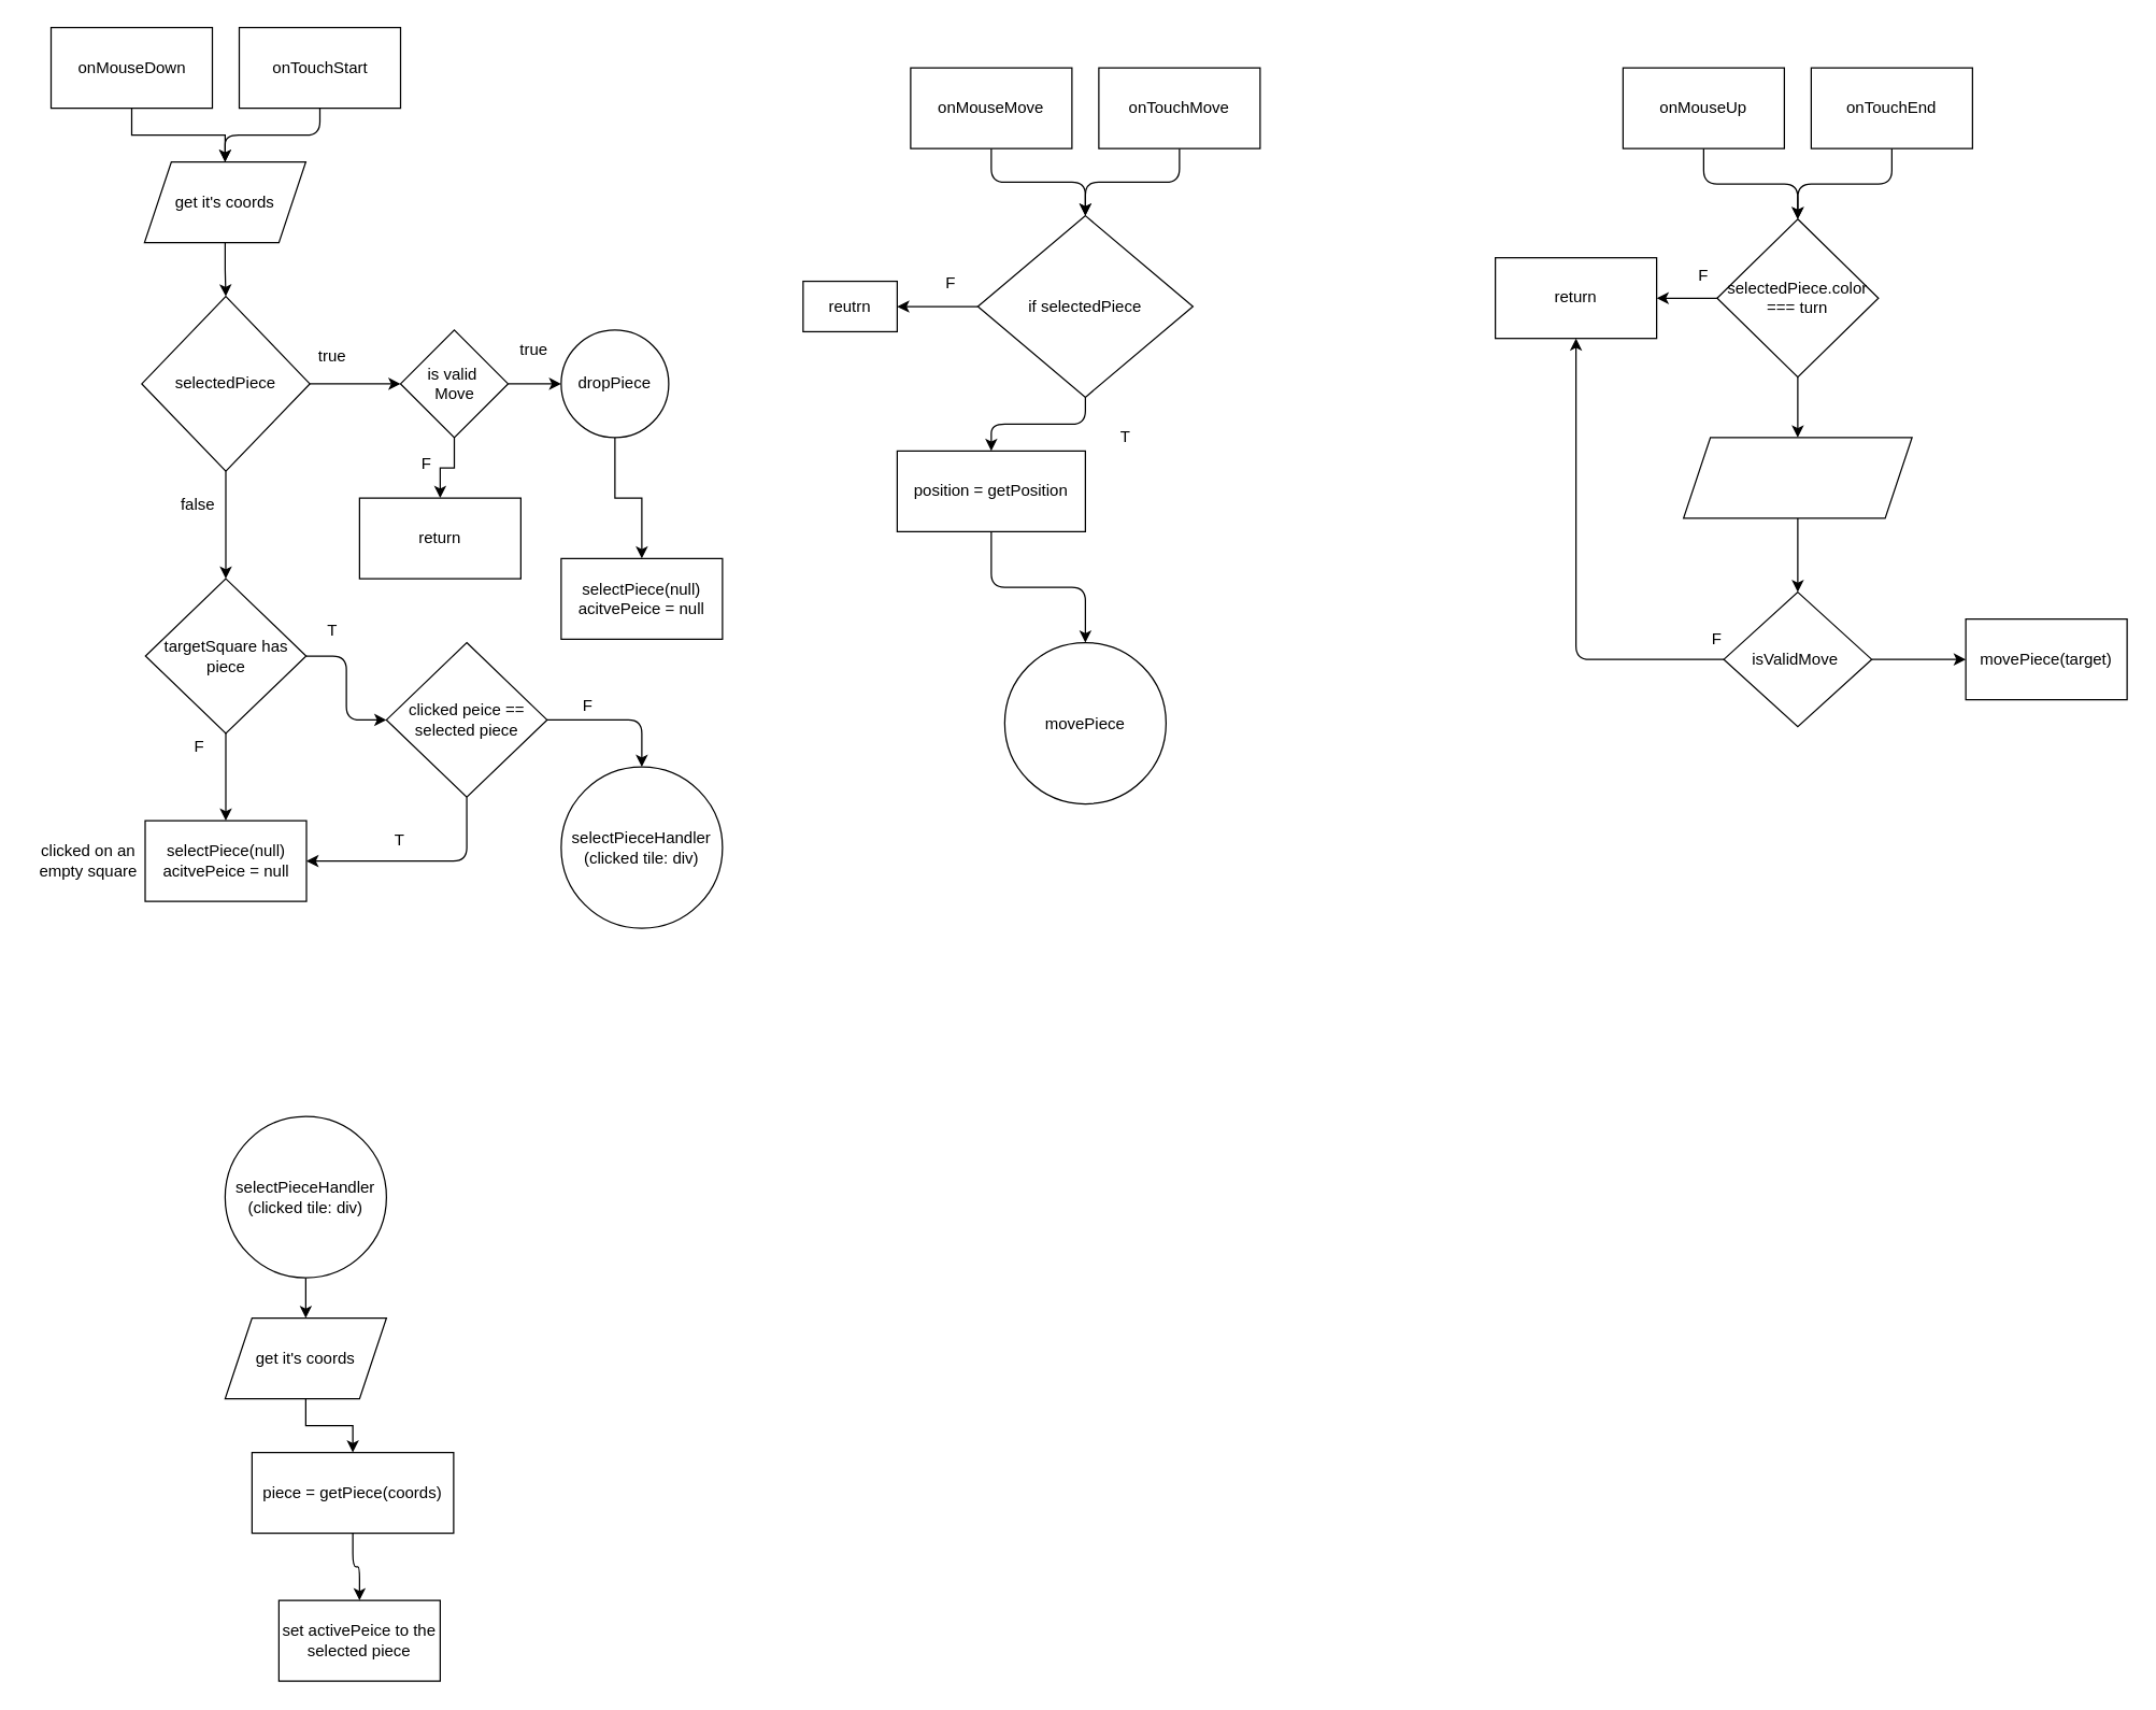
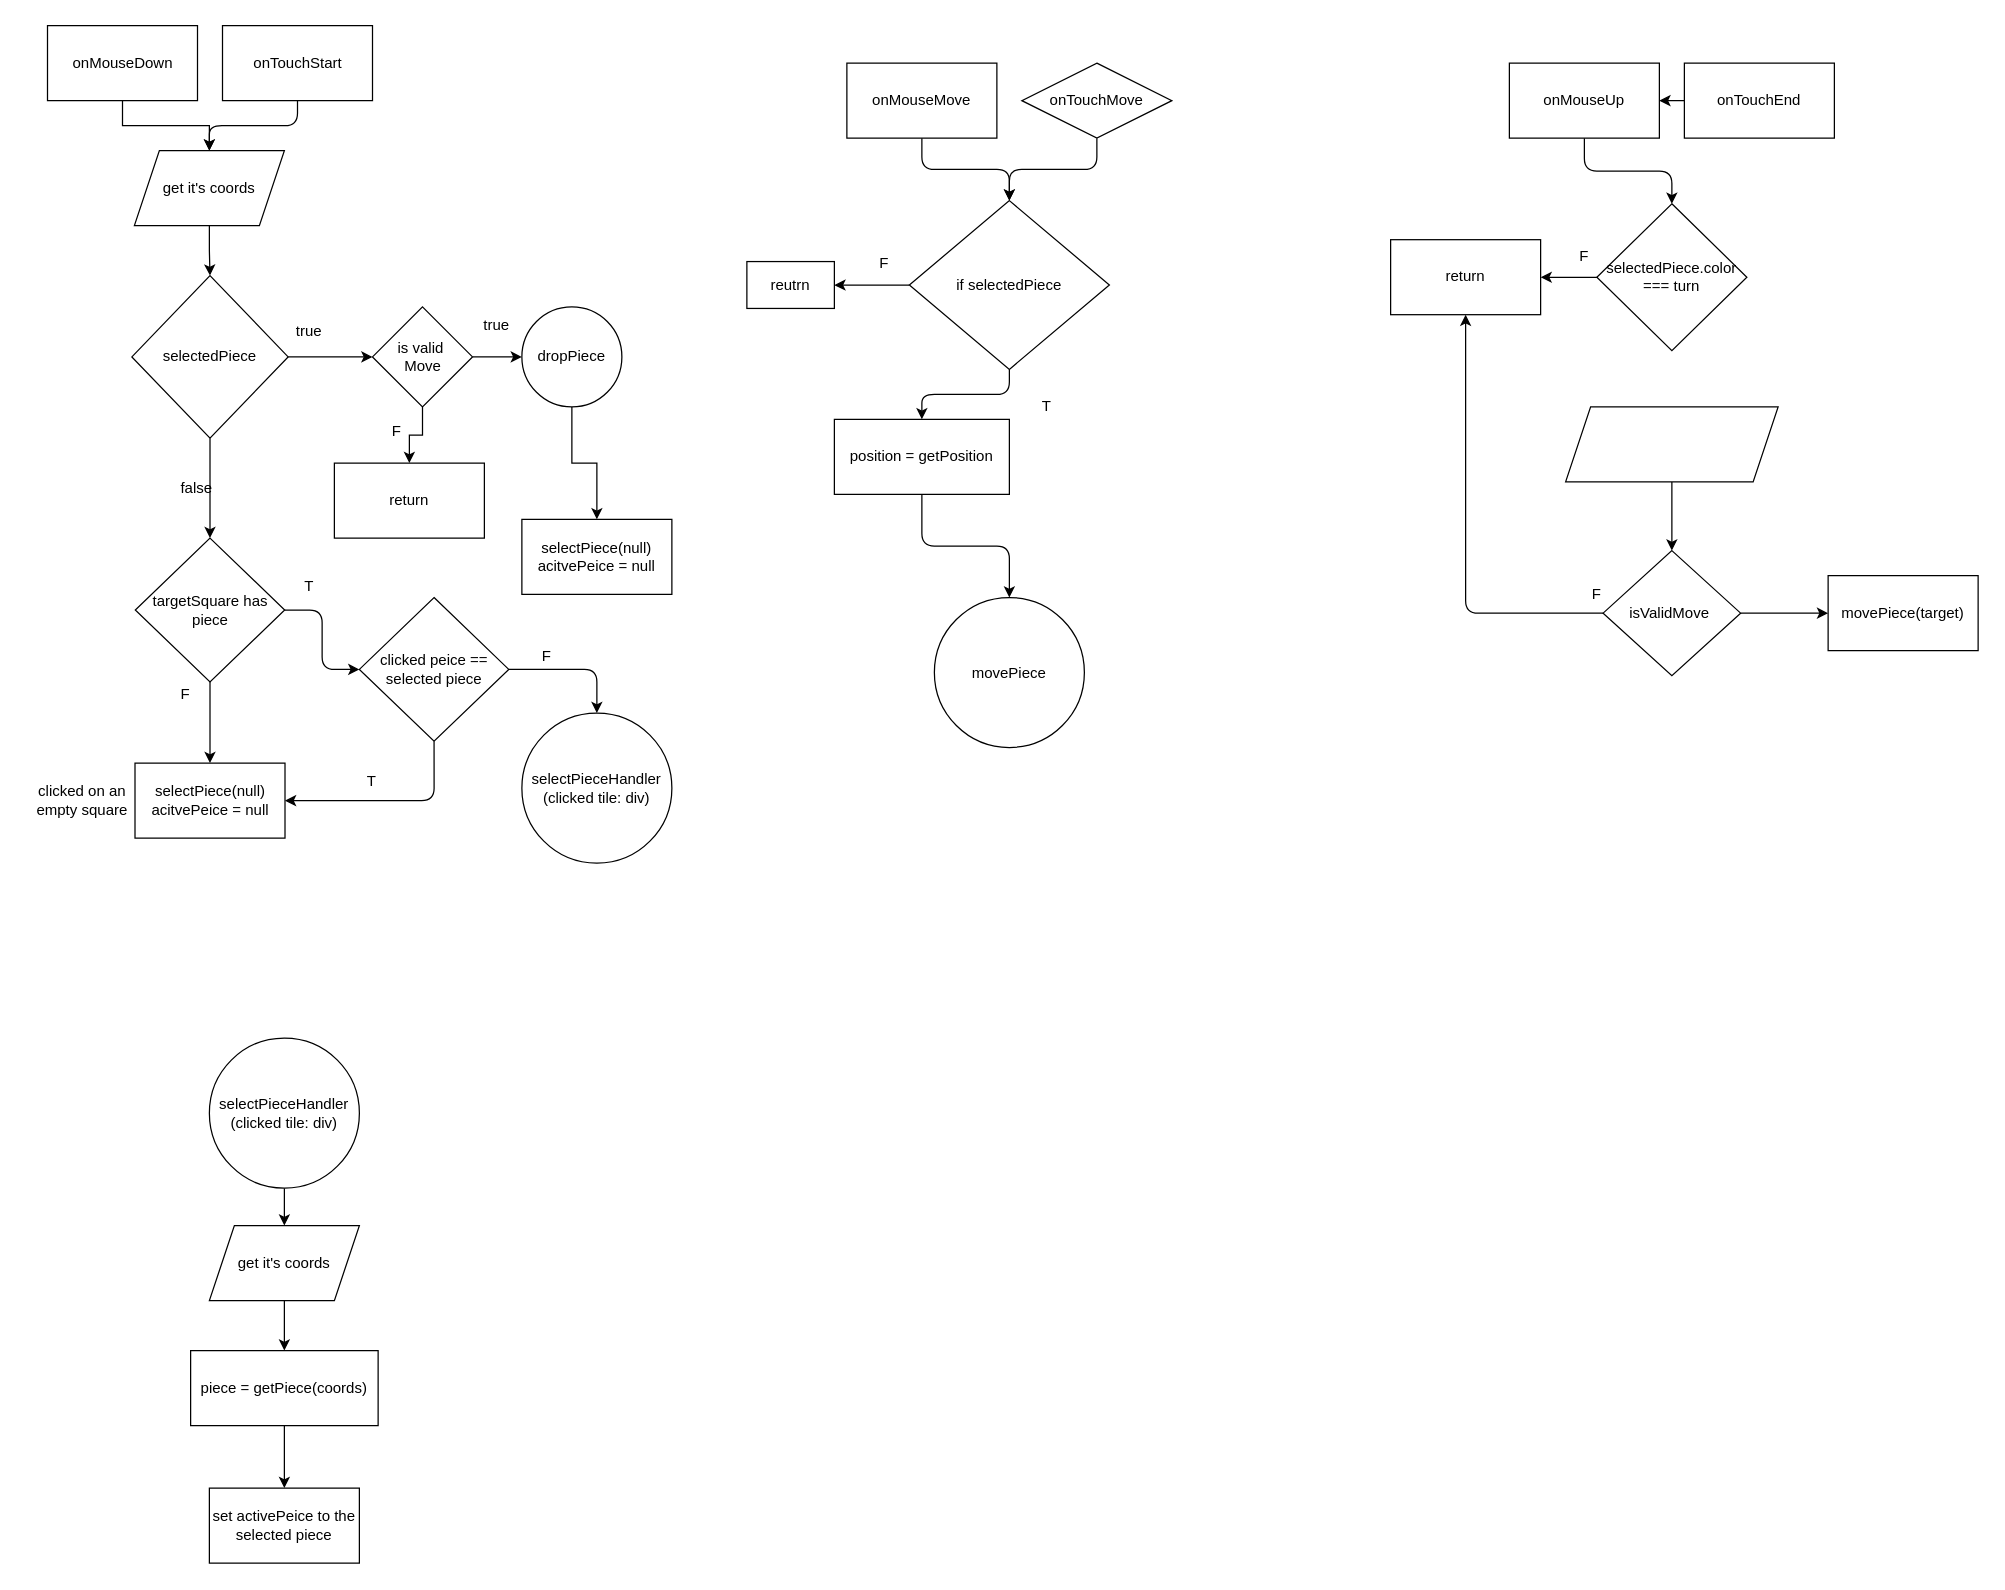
- <mxCell id="32" value="onTouchMove" style="rounded=0;whiteSpace=wrap;html=1;" vertex="1" parent="1"><mxGeometry x="817" y="50" width="120" height="60" as="geometry" /></mxCell>
+ <mxCell id="32" value="onTouchMove" style="rhombus;whiteSpace=wrap;html=1;" vertex="1" parent="1"><mxGeometry x="817" y="50" width="120" height="60" as="geometry" /></mxCell>
- <mxCell id="56" value="" style="edgeStyle=orthogonalEdgeStyle;html=1;" edge="1" parent="1" source="57" target="66"><mxGeometry relative="1" as="geometry" /></mxCell>
+ <mxCell id="56" value="" style="edgeStyle=orthogonalEdgeStyle;html=1;" edge="1" parent="1" source="57" target="55"><mxGeometry relative="1" as="geometry" /></mxCell>
- <mxCell id="65" value="" style="edgeStyle=orthogonalEdgeStyle;html=1;" edge="1" parent="1" source="66" target="60"><mxGeometry relative="1" as="geometry" /></mxCell>
- <mxCell id="15" value="false" style="text;strokeColor=none;align=center;fillColor=none;html=1;verticalAlign=middle;whiteSpace=wrap;rounded=0;" vertex="1" parent="1"><mxGeometry x="117" y="360" width="60" height="30" as="geometry" /></mxCell>
+ <mxCell id="15" value="false" style="text;strokeColor=none;align=center;fillColor=none;html=1;verticalAlign=middle;whiteSpace=wrap;rounded=0;" vertex="1" parent="1"><mxGeometry x="127" y="375" width="60" height="30" as="geometry" /></mxCell>
- <mxCell id="53" value="piece = getPiece(coords)" style="whiteSpace=wrap;html=1;" vertex="1" parent="1"><mxGeometry x="187" y="1080" width="150" height="60" as="geometry" /></mxCell>
+ <mxCell id="53" value="piece = getPiece(coords)" style="whiteSpace=wrap;html=1;" vertex="1" parent="1"><mxGeometry x="152" y="1080" width="150" height="60" as="geometry" /></mxCell>
- <mxCell id="58" value="set activePeice to the&lt;div&gt;selected piece&lt;/div&gt;" style="whiteSpace=wrap;html=1;" vertex="1" parent="1"><mxGeometry x="207" y="1190" width="120" height="60" as="geometry" /></mxCell>
+ <mxCell id="58" value="set activePeice to the&lt;div&gt;selected piece&lt;/div&gt;" style="whiteSpace=wrap;html=1;" vertex="1" parent="1"><mxGeometry x="167" y="1190" width="120" height="60" as="geometry" /></mxCell>
